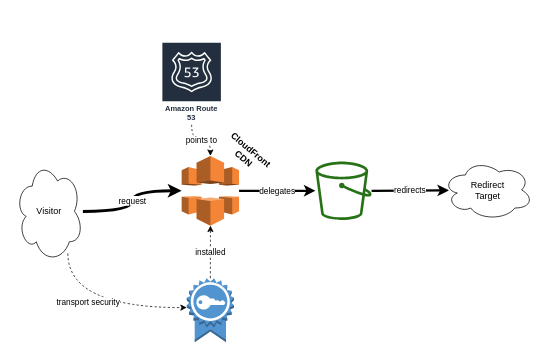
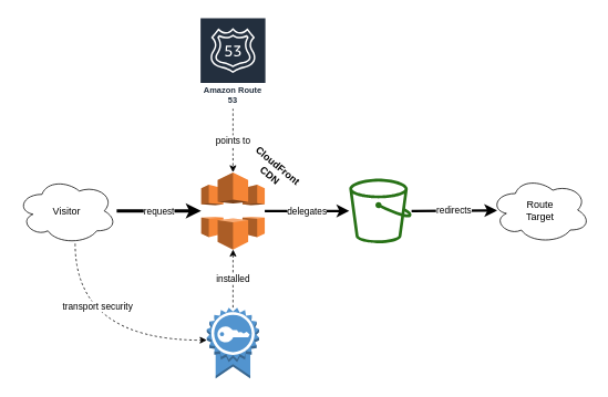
- <mxCell id="3" value="Amazon Route 53" style="outlineConnect=0;fontColor=#232F3E;gradientColor=none;strokeColor=#ffffff;fillColor=#232F3E;dashed=0;verticalLabelPosition=middle;verticalAlign=bottom;align=center;html=1;whiteSpace=wrap;fontSize=10;fontStyle=1;spacing=3;shape=mxgraph.aws4.productIcon;prIcon=mxgraph.aws4.route_53;" parent="1" vertex="1"><mxGeometry x="215" y="55" width="80" height="110" as="geometry" /></mxCell>
+ <mxCell id="3" value="Amazon Route 53" style="outlineConnect=0;fontColor=#232F3E;gradientColor=none;strokeColor=#ffffff;fillColor=#232F3E;dashed=0;verticalLabelPosition=middle;verticalAlign=bottom;align=center;html=1;whiteSpace=wrap;fontSize=10;fontStyle=1;spacing=3;shape=mxgraph.aws4.productIcon;prIcon=mxgraph.aws4.route_53;" parent="1" vertex="1"><mxGeometry x="240" y="20" width="80" height="110" as="geometry" /></mxCell>
- <mxCell id="14" value="Redirect&lt;br&gt;Target" style="ellipse;shape=cloud;whiteSpace=wrap;html=1;" vertex="1" parent="1"><mxGeometry x="590" y="212.5" width="120" height="80" as="geometry" /></mxCell>
+ <mxCell id="14" value="Route&lt;br&gt;Target" style="ellipse;shape=cloud;whiteSpace=wrap;html=1;" vertex="1" parent="1"><mxGeometry x="590" y="212.5" width="120" height="80" as="geometry" /></mxCell>
- <mxCell id="12" value="Visitor" style="ellipse;shape=cloud;whiteSpace=wrap;html=1;" parent="1" vertex="1"><mxGeometry x="20" y="213.5" width="90" height="135" as="geometry" /></mxCell>
+ <mxCell id="12" value="Visitor" style="ellipse;shape=cloud;whiteSpace=wrap;html=1;" parent="1" vertex="1"><mxGeometry y="213.5" width="120" height="80" as="geometry" x="20" /></mxCell>
